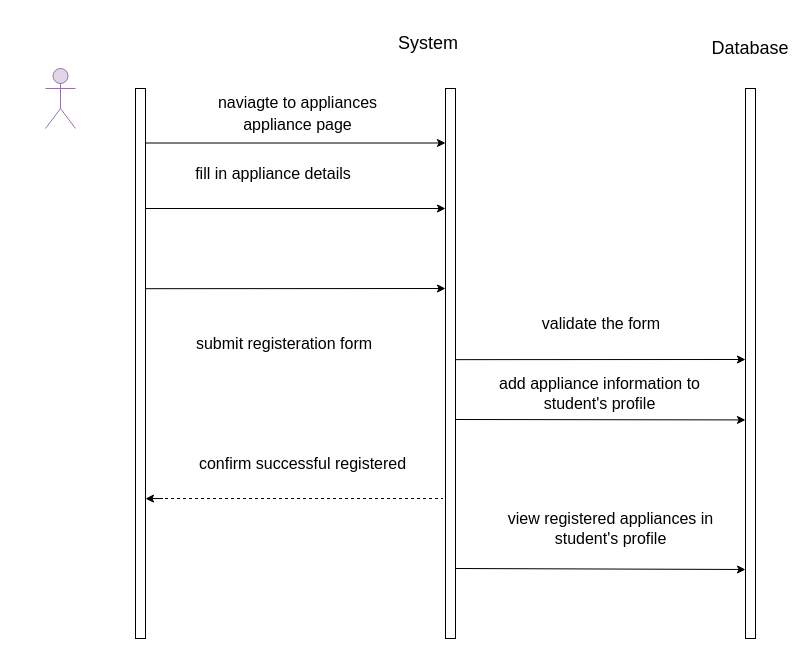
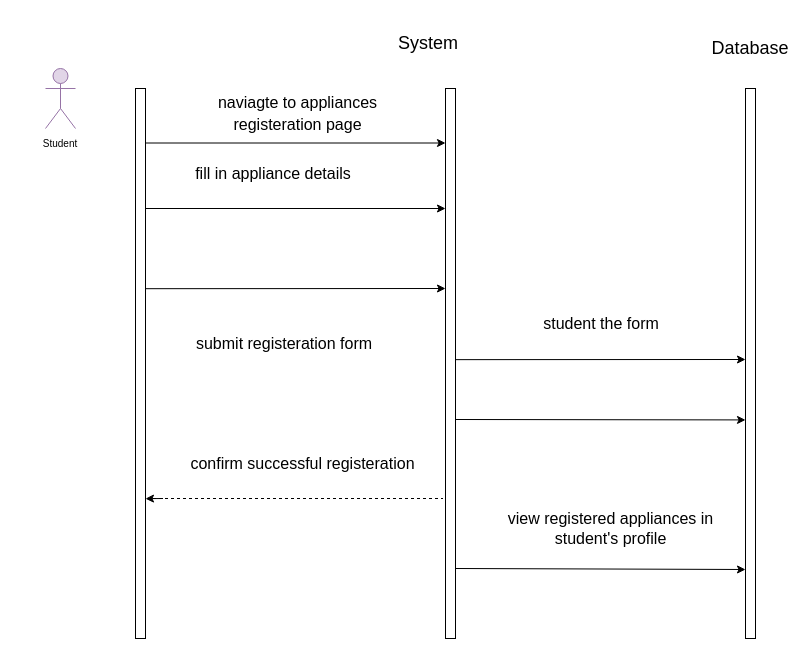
- <mxCell id="9" value="&lt;span style=&quot;font-size: 16px;&quot;&gt;naviagte to appliances appliance page&lt;/span&gt;" style="text;html=1;strokeColor=none;fillColor=none;align=center;verticalAlign=middle;whiteSpace=wrap;rounded=0;fontSize=18;" vertex="1" parent="1"><mxGeometry x="191.25" y="98" width="212.5" height="30" as="geometry" /></mxCell>
+ <mxCell id="9" value="&lt;span style=&quot;font-size: 16px;&quot;&gt;naviagte to appliances registeration page&lt;/span&gt;" style="text;html=1;strokeColor=none;fillColor=none;align=center;verticalAlign=middle;whiteSpace=wrap;rounded=0;fontSize=18;" vertex="1" parent="1"><mxGeometry x="191.25" y="98" width="212.5" height="30" as="geometry" /></mxCell>
+ <mxCell id="4" value="Student" style="text;html=1;strokeColor=none;fillColor=none;align=center;verticalAlign=middle;whiteSpace=wrap;rounded=0;fontSize=10;" vertex="1" parent="1"><mxGeometry x="20" y="128" width="80" height="30" as="geometry" /></mxCell>
- <mxCell id="16" value="&lt;span style=&quot;font-size: 16px;&quot;&gt;validate the form&lt;/span&gt;" style="text;html=1;strokeColor=none;fillColor=none;align=center;verticalAlign=middle;whiteSpace=wrap;rounded=0;fontSize=18;" vertex="1" parent="1"><mxGeometry x="492.5" y="308" width="216.25" height="30" as="geometry" /></mxCell>
+ <mxCell id="16" value="&lt;span style=&quot;font-size: 16px;&quot;&gt;student the form&lt;/span&gt;" style="text;html=1;strokeColor=none;fillColor=none;align=center;verticalAlign=middle;whiteSpace=wrap;rounded=0;fontSize=18;" vertex="1" parent="1"><mxGeometry x="492.5" y="308" width="216.25" height="30" as="geometry" /></mxCell>
- <mxCell id="14" value="add appliance information to student's profile" style="text;html=1;align=center;verticalAlign=middle;whiteSpace=wrap;rounded=0;fontSize=16;" vertex="1" parent="1"><mxGeometry x="477.5" y="378" width="242.5" height="30" as="geometry" /></mxCell>
- <mxCell id="22" value="confirm successful registered" style="text;html=1;align=center;verticalAlign=middle;whiteSpace=wrap;rounded=0;fontSize=16;" vertex="1" parent="1"><mxGeometry x="181.25" y="448" width="242.5" height="30" as="geometry" /></mxCell>
+ <mxCell id="22" value="confirm successful registeration" style="text;html=1;align=center;verticalAlign=middle;whiteSpace=wrap;rounded=0;fontSize=16;" vertex="1" parent="1"><mxGeometry x="181.25" y="448" width="242.5" height="30" as="geometry" /></mxCell>
